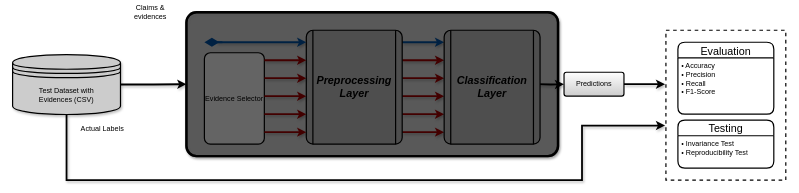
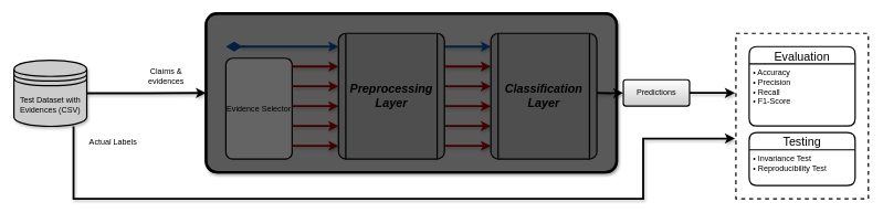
- <mxCell id="16" value="Claims &amp;amp;&lt;br&gt;evidences" style="text;html=1;strokeColor=none;fillColor=none;align=center;verticalAlign=middle;whiteSpace=wrap;rounded=0;" parent="1" vertex="1"><mxGeometry x="200" y="5" width="100" height="30" as="geometry" /></mxCell>
+ <mxCell id="16" value="Claims &amp;amp;&lt;br&gt;evidences" style="text;html=1;strokeColor=none;fillColor=none;align=center;verticalAlign=middle;whiteSpace=wrap;rounded=0;" parent="1" vertex="1"><mxGeometry x="200" y="100" width="100" height="30" as="geometry" /></mxCell>
- <mxCell id="15" value="Test Dataset with&lt;br style=&quot;border-color: var(--border-color);&quot;&gt;Evidences (CSV)" style="shape=datastore;whiteSpace=wrap;html=1;strokeWidth=2;shadow=1;fillColor=#CCCCCC;" parent="1" vertex="1"><mxGeometry x="20" y="90.5" width="180" height="100" as="geometry" /></mxCell>
+ <mxCell id="15" value="Test Dataset with&lt;br style=&quot;border-color: var(--border-color);&quot;&gt;Evidences (CSV)" style="shape=datastore;whiteSpace=wrap;html=1;strokeWidth=2;shadow=1;fillColor=#CCCCCC;" parent="1" vertex="1"><mxGeometry x="20" y="90.5" width="110" height="100" as="geometry" /></mxCell>
